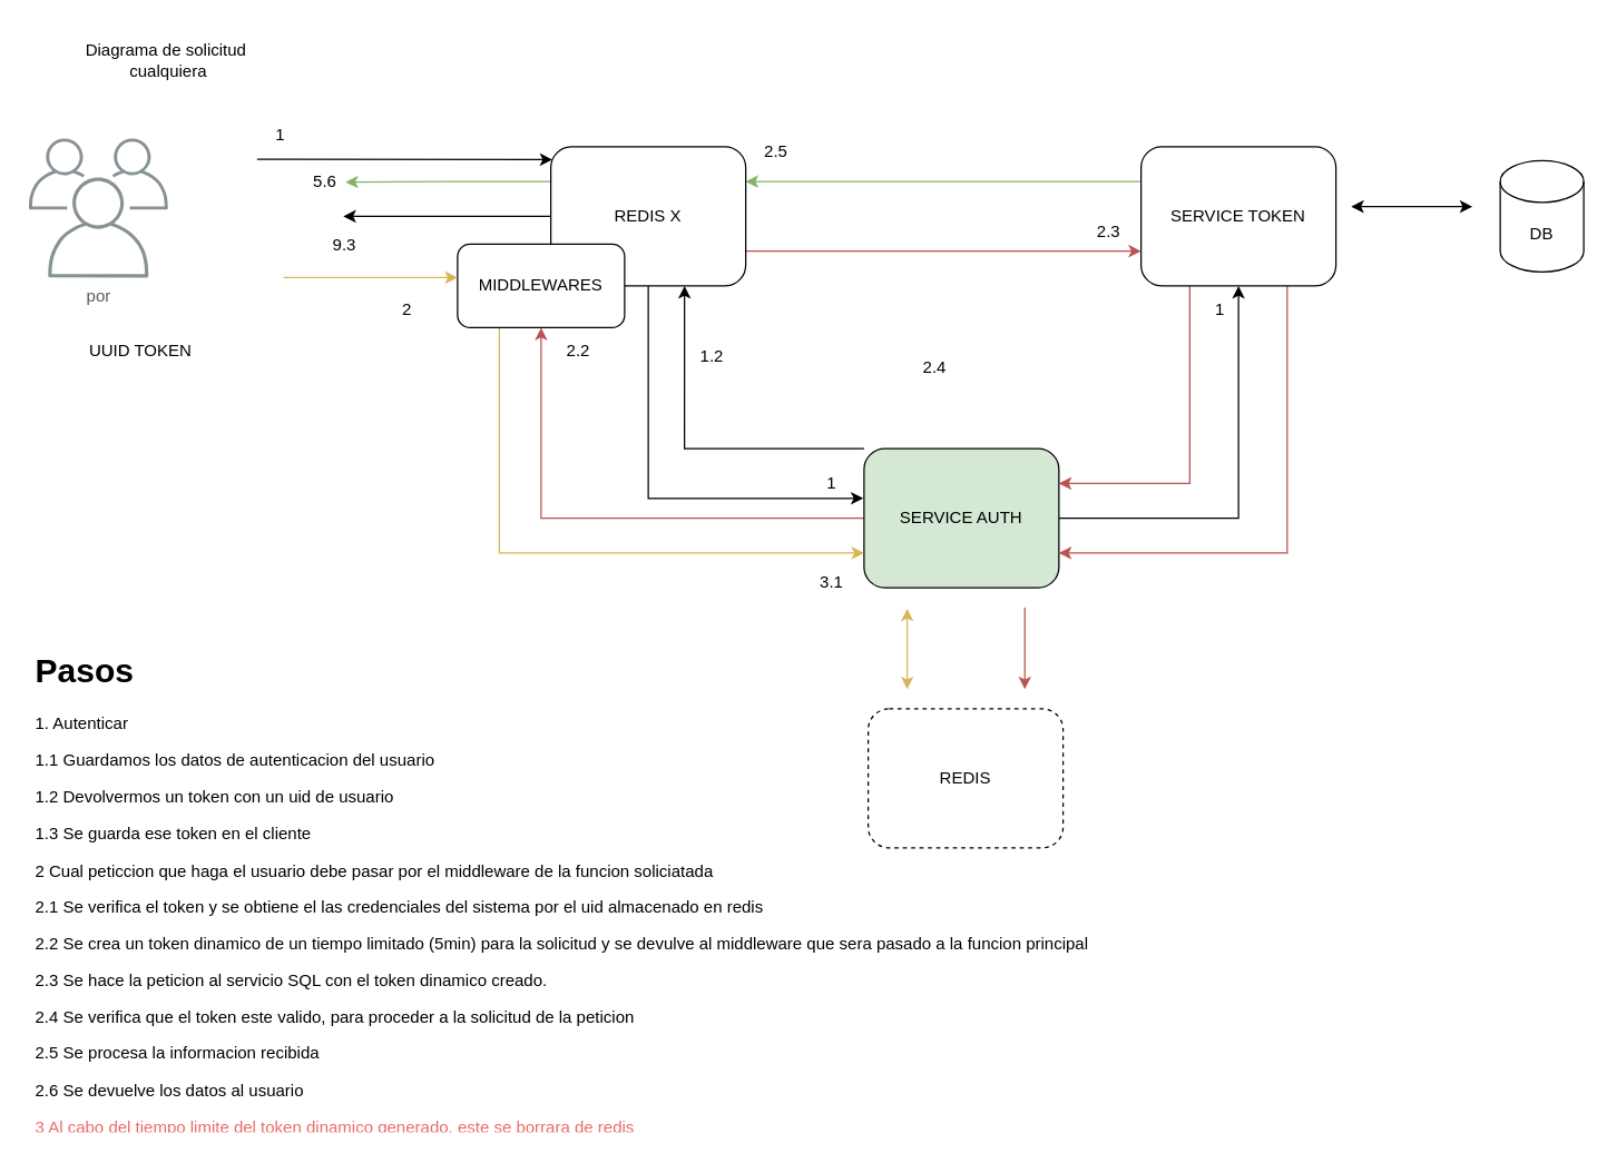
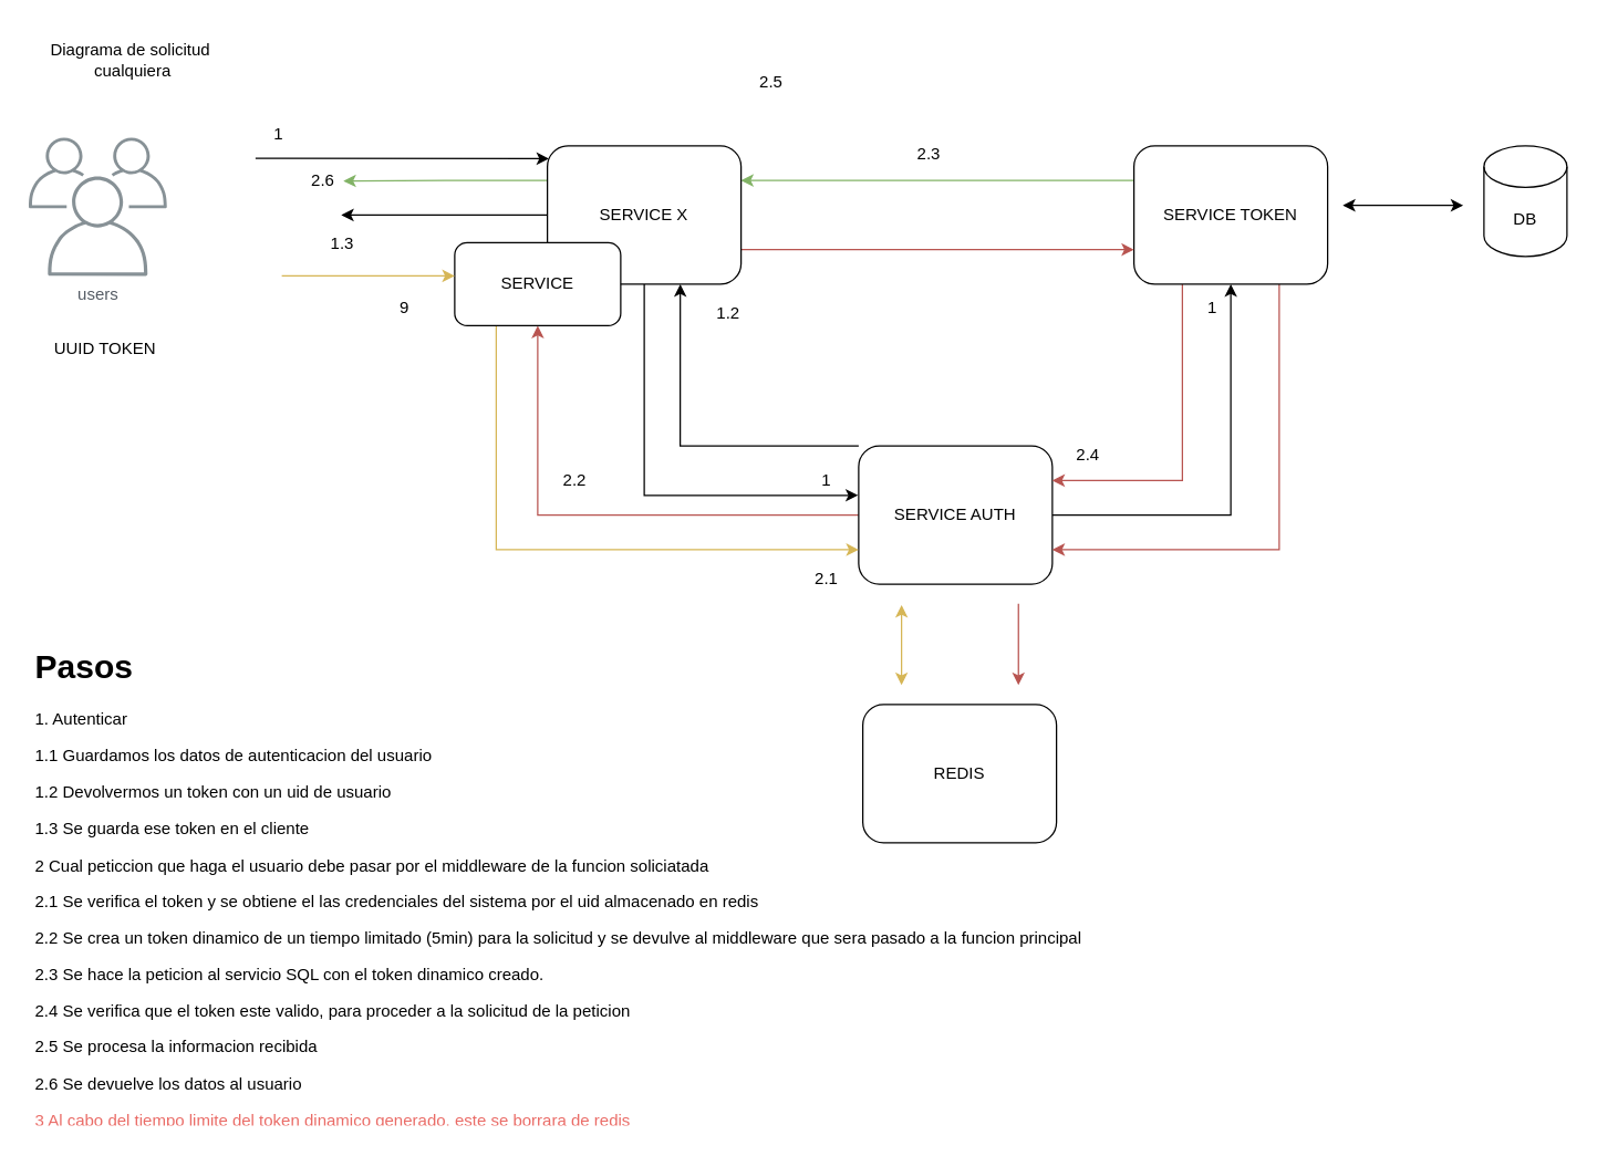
- <mxCell id="39" value="Diagrama de solicitud&amp;nbsp; cualquiera" style="text;html=1;strokeColor=none;fillColor=none;align=center;verticalAlign=middle;whiteSpace=wrap;rounded=0;" vertex="1" parent="1"><mxGeometry x="45" y="20" width="151" height="46" as="geometry" /></mxCell>
+ <mxCell id="39" value="Diagrama de solicitud&amp;nbsp; cualquiera" style="text;html=1;strokeColor=none;fillColor=none;align=center;verticalAlign=middle;whiteSpace=wrap;rounded=0;" vertex="1" parent="1"><mxGeometry x="20" y="20" width="151" height="46" as="geometry" /></mxCell>
- <mxCell id="37" value="2.5" style="text;html=1;strokeColor=none;fillColor=none;align=center;verticalAlign=middle;whiteSpace=wrap;rounded=0;" vertex="1" parent="1"><mxGeometry x="537" y="94" width="40" height="30" as="geometry" /></mxCell>
+ <mxCell id="37" value="2.5" style="text;html=1;strokeColor=none;fillColor=none;align=center;verticalAlign=middle;whiteSpace=wrap;rounded=0;" vertex="1" parent="1"><mxGeometry x="537" y="44" width="40" height="30" as="geometry" /></mxCell>
- <mxCell id="38" value="5.6" style="text;html=1;strokeColor=none;fillColor=none;align=center;verticalAlign=middle;whiteSpace=wrap;rounded=0;" vertex="1" parent="1"><mxGeometry x="213" y="115" width="40" height="30" as="geometry" /></mxCell>
+ <mxCell id="38" value="2.6" style="text;html=1;strokeColor=none;fillColor=none;align=center;verticalAlign=middle;whiteSpace=wrap;rounded=0;" vertex="1" parent="1"><mxGeometry x="213" y="115" width="40" height="30" as="geometry" /></mxCell>
- <mxCell id="21" value="REDIS X" style="rounded=1;whiteSpace=wrap;html=1;" vertex="1" parent="1"><mxGeometry x="395" y="105" width="140" height="100" as="geometry" /></mxCell>
+ <mxCell id="21" value="SERVICE X" style="rounded=1;whiteSpace=wrap;html=1;" vertex="1" parent="1"><mxGeometry x="395" y="105" width="140" height="100" as="geometry" /></mxCell>
- <mxCell id="15" value="DB" style="shape=cylinder3;whiteSpace=wrap;html=1;boundedLbl=1;backgroundOutline=1;size=15;" vertex="1" parent="1"><mxGeometry x="1077" y="115" width="60" height="80" as="geometry" /></mxCell>
+ <mxCell id="15" value="DB" style="shape=cylinder3;whiteSpace=wrap;html=1;boundedLbl=1;backgroundOutline=1;size=15;" vertex="1" parent="1"><mxGeometry x="1072" y="105" width="60" height="80" as="geometry" /></mxCell>
- <mxCell id="35" value="2.3" style="text;html=1;strokeColor=none;fillColor=none;align=center;verticalAlign=middle;whiteSpace=wrap;rounded=0;" vertex="1" parent="1"><mxGeometry x="776" y="151" width="40" height="30" as="geometry" /></mxCell>
+ <mxCell id="35" value="2.3" style="text;html=1;strokeColor=none;fillColor=none;align=center;verticalAlign=middle;whiteSpace=wrap;rounded=0;" vertex="1" parent="1"><mxGeometry x="651" y="96" width="40" height="30" as="geometry" /></mxCell>
- <mxCell id="30" value="9.3" style="text;html=1;strokeColor=none;fillColor=none;align=center;verticalAlign=middle;whiteSpace=wrap;rounded=0;" vertex="1" parent="1"><mxGeometry x="227" y="161" width="40" height="30" as="geometry" /></mxCell>
+ <mxCell id="30" value="1.3" style="text;html=1;strokeColor=none;fillColor=none;align=center;verticalAlign=middle;whiteSpace=wrap;rounded=0;" vertex="1" parent="1"><mxGeometry x="227" y="161" width="40" height="30" as="geometry" /></mxCell>
- <mxCell id="23" value="MIDDLEWARES" style="rounded=1;whiteSpace=wrap;html=1;" vertex="1" parent="1"><mxGeometry x="328" y="175" width="120" height="60" as="geometry" /></mxCell>
+ <mxCell id="23" value="SERVICE" style="rounded=1;whiteSpace=wrap;html=1;" vertex="1" parent="1"><mxGeometry x="328" y="175" width="120" height="60" as="geometry" /></mxCell>
- <mxCell id="2" value="por" style="outlineConnect=0;gradientColor=none;fontColor=#545B64;strokeColor=none;fillColor=#879196;dashed=0;verticalLabelPosition=bottom;verticalAlign=top;align=center;html=1;fontSize=12;fontStyle=0;aspect=fixed;shape=mxgraph.aws4.illustration_users;pointerEvents=1" vertex="1" parent="1"><mxGeometry x="20" y="99" width="100" height="100" as="geometry" /></mxCell>
+ <mxCell id="2" value="users" style="outlineConnect=0;gradientColor=none;fontColor=#545B64;strokeColor=none;fillColor=#879196;dashed=0;verticalLabelPosition=bottom;verticalAlign=top;align=center;html=1;fontSize=12;fontStyle=0;aspect=fixed;shape=mxgraph.aws4.illustration_users;pointerEvents=1" vertex="1" parent="1"><mxGeometry x="20" y="99" width="100" height="100" as="geometry" /></mxCell>
- <mxCell id="31" value="2" style="text;html=1;strokeColor=none;fillColor=none;align=center;verticalAlign=middle;whiteSpace=wrap;rounded=0;" vertex="1" parent="1"><mxGeometry x="272" y="207" width="40" height="30" as="geometry" /></mxCell>
+ <mxCell id="31" value="9" style="text;html=1;strokeColor=none;fillColor=none;align=center;verticalAlign=middle;whiteSpace=wrap;rounded=0;" vertex="1" parent="1"><mxGeometry x="272" y="207" width="40" height="30" as="geometry" /></mxCell>
- <mxCell id="10" value="UUID TOKEN" style="text;html=1;strokeColor=none;fillColor=none;align=center;verticalAlign=middle;whiteSpace=wrap;rounded=0;dashed=1;" vertex="1" parent="1"><mxGeometry x="53" y="232" width="94.5" height="40" as="geometry" /></mxCell>
+ <mxCell id="10" value="UUID TOKEN" style="text;html=1;strokeColor=none;fillColor=none;align=center;verticalAlign=middle;whiteSpace=wrap;rounded=0;dashed=1;" vertex="1" parent="1"><mxGeometry x="28" y="232" width="94.5" height="40" as="geometry" /></mxCell>
- <mxCell id="34" value="2.2" style="text;html=1;strokeColor=none;fillColor=none;align=center;verticalAlign=middle;whiteSpace=wrap;rounded=0;" vertex="1" parent="1"><mxGeometry x="395" y="237" width="40" height="30" as="geometry" /></mxCell>
+ <mxCell id="34" value="2.2" style="text;html=1;strokeColor=none;fillColor=none;align=center;verticalAlign=middle;whiteSpace=wrap;rounded=0;" vertex="1" parent="1"><mxGeometry x="395" y="332" width="40" height="30" as="geometry" /></mxCell>
- <mxCell id="29" value="1.2" style="text;html=1;strokeColor=none;fillColor=none;align=center;verticalAlign=middle;whiteSpace=wrap;rounded=0;" vertex="1" parent="1"><mxGeometry x="484" y="239" width="54" height="34" as="geometry" /></mxCell>
+ <mxCell id="29" value="1.2" style="text;html=1;strokeColor=none;fillColor=none;align=center;verticalAlign=middle;whiteSpace=wrap;rounded=0;" vertex="1" parent="1"><mxGeometry x="499" y="209" width="54" height="34" as="geometry" /></mxCell>
- <mxCell id="36" value="2.4" style="text;html=1;strokeColor=none;fillColor=none;align=center;verticalAlign=middle;whiteSpace=wrap;rounded=0;" vertex="1" parent="1"><mxGeometry x="651" y="249" width="40" height="30" as="geometry" /></mxCell>
+ <mxCell id="36" value="2.4" style="text;html=1;strokeColor=none;fillColor=none;align=center;verticalAlign=middle;whiteSpace=wrap;rounded=0;" vertex="1" parent="1"><mxGeometry x="766" y="314" width="40" height="30" as="geometry" /></mxCell>
- <mxCell id="6" value="SERVICE AUTH" style="rounded=1;whiteSpace=wrap;html=1;fillColor=#d5e8d4;" vertex="1" parent="1"><mxGeometry x="620" y="322" width="140" height="100" as="geometry" /></mxCell>
+ <mxCell id="6" value="SERVICE AUTH" style="rounded=1;whiteSpace=wrap;html=1;" vertex="1" parent="1"><mxGeometry x="620" y="322" width="140" height="100" as="geometry" /></mxCell>
- <mxCell id="33" value="3.1" style="text;html=1;strokeColor=none;fillColor=none;align=center;verticalAlign=middle;whiteSpace=wrap;rounded=0;" vertex="1" parent="1"><mxGeometry x="577" y="403" width="40" height="30" as="geometry" /></mxCell>
+ <mxCell id="33" value="2.1" style="text;html=1;strokeColor=none;fillColor=none;align=center;verticalAlign=middle;whiteSpace=wrap;rounded=0;" vertex="1" parent="1"><mxGeometry x="577" y="403" width="40" height="30" as="geometry" /></mxCell>
- <mxCell id="7" value="REDIS" style="rounded=1;whiteSpace=wrap;html=1;dashed=1;" vertex="1" parent="1"><mxGeometry x="623" y="509" width="140" height="100" as="geometry" /></mxCell>
+ <mxCell id="7" value="REDIS" style="rounded=1;whiteSpace=wrap;html=1;" vertex="1" parent="1"><mxGeometry x="623" y="509" width="140" height="100" as="geometry" /></mxCell>
